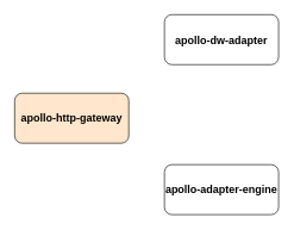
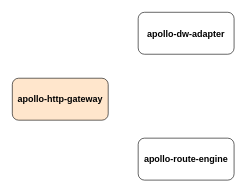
- <mxCell id="3" value="&lt;h3&gt;&lt;font style=&quot;font-size: 15px&quot;&gt;apollo-adapter-engine&lt;/font&gt;&lt;/h3&gt;" style="rounded=1;whiteSpace=wrap;html=1;" vertex="1" parent="1"><mxGeometry x="230" y="230" width="160" height="70" as="geometry" /></mxCell>
+ <mxCell id="3" value="&lt;h3&gt;&lt;font style=&quot;font-size: 15px&quot;&gt;apollo-route-engine&lt;/font&gt;&lt;/h3&gt;" style="rounded=1;whiteSpace=wrap;html=1;" vertex="1" parent="1"><mxGeometry x="230" y="230" width="160" height="70" as="geometry" /></mxCell>
